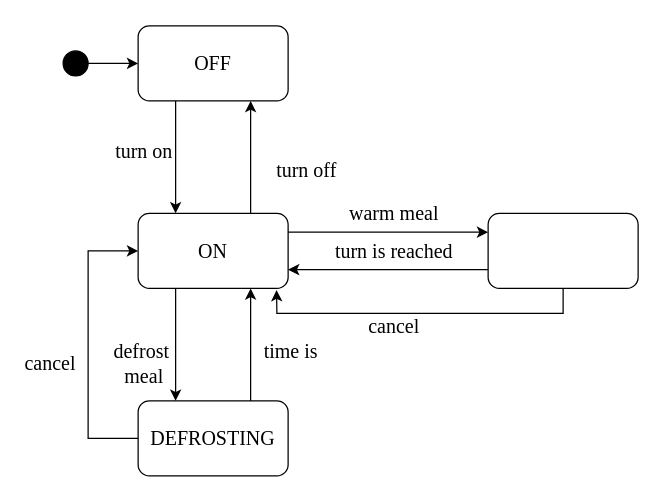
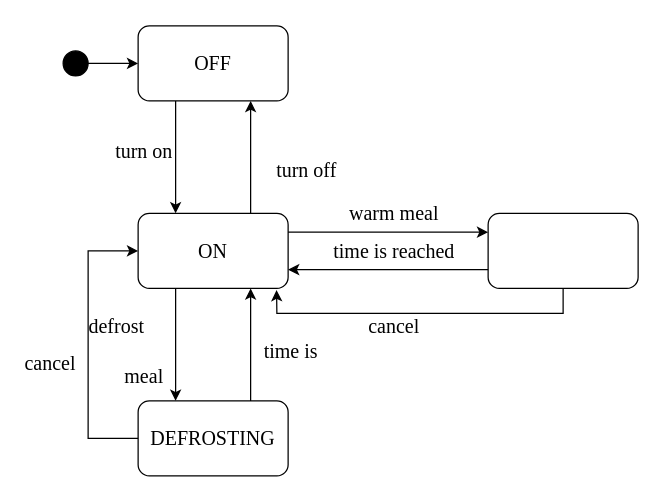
- <mxCell id="23" value="turn is reached" style="text;html=1;strokeColor=none;fillColor=none;align=center;verticalAlign=middle;whiteSpace=wrap;rounded=0;labelBackgroundColor=none;fontFamily=Times New Roman;fontSize=16;" parent="1" vertex="1"><mxGeometry x="265" y="190" width="100" height="20" as="geometry" /></mxCell>
+ <mxCell id="23" value="time is reached" style="text;html=1;strokeColor=none;fillColor=none;align=center;verticalAlign=middle;whiteSpace=wrap;rounded=0;labelBackgroundColor=none;fontFamily=Times New Roman;fontSize=16;" parent="1" vertex="1"><mxGeometry x="265" y="190" width="100" height="20" as="geometry" /></mxCell>
- <mxCell id="26" value="defrost&amp;nbsp;" style="text;html=1;strokeColor=none;fillColor=none;align=center;verticalAlign=middle;whiteSpace=wrap;rounded=0;labelBackgroundColor=none;fontFamily=Times New Roman;fontSize=16;" parent="1" vertex="1"><mxGeometry x="95" y="270" width="40" height="20" as="geometry" /></mxCell>
+ <mxCell id="26" value="defrost&amp;nbsp;" style="text;html=1;strokeColor=none;fillColor=none;align=center;verticalAlign=middle;whiteSpace=wrap;rounded=0;labelBackgroundColor=none;fontFamily=Times New Roman;fontSize=16;" parent="1" vertex="1"><mxGeometry x="75" y="250" width="40" height="20" as="geometry" /></mxCell>
